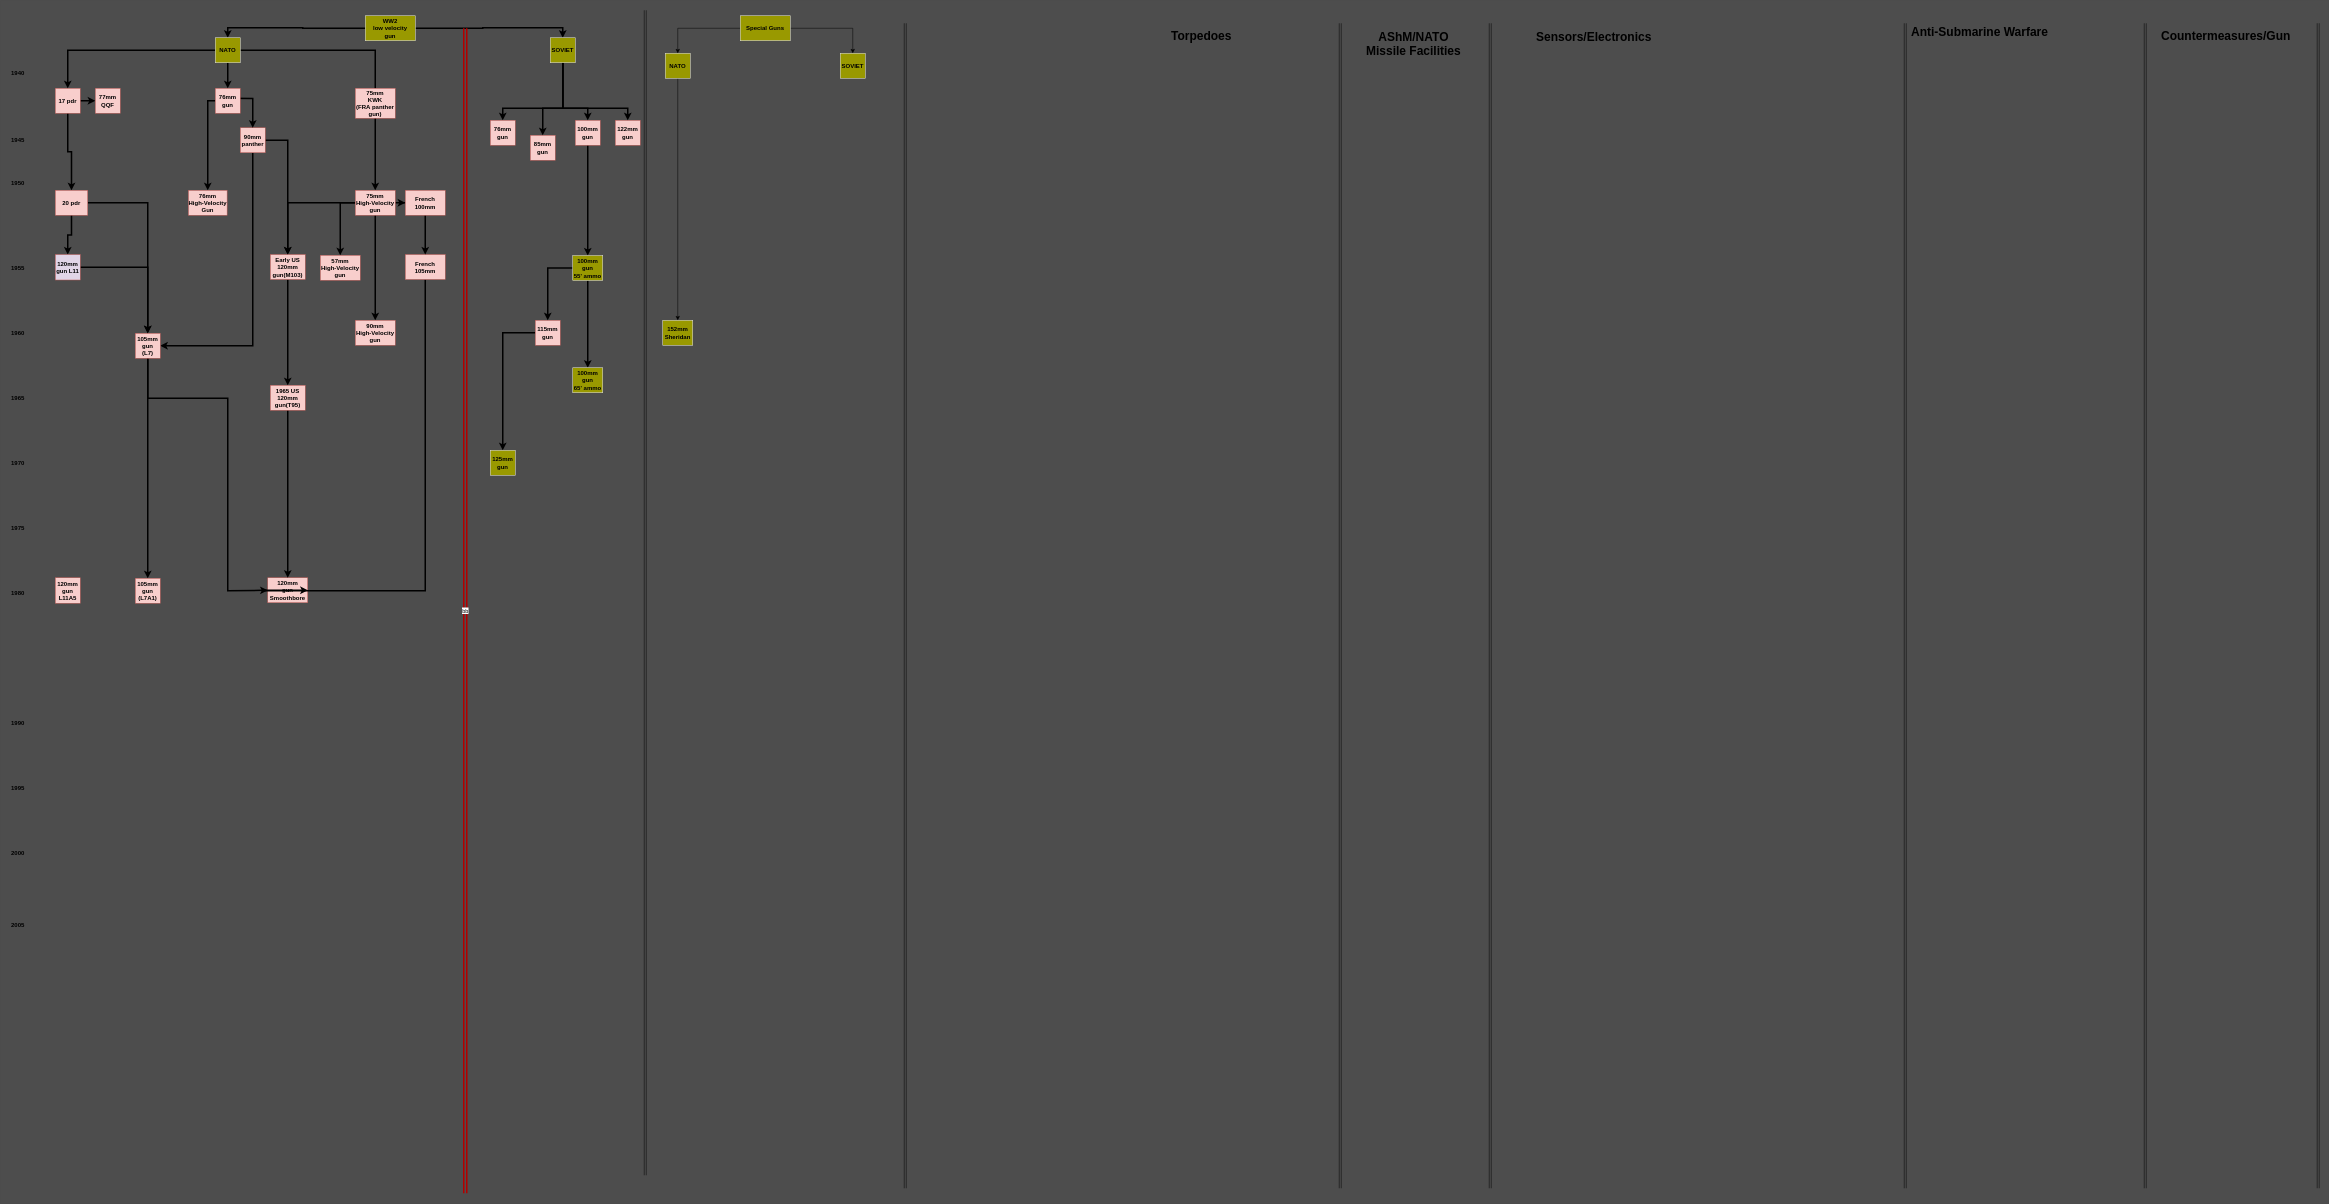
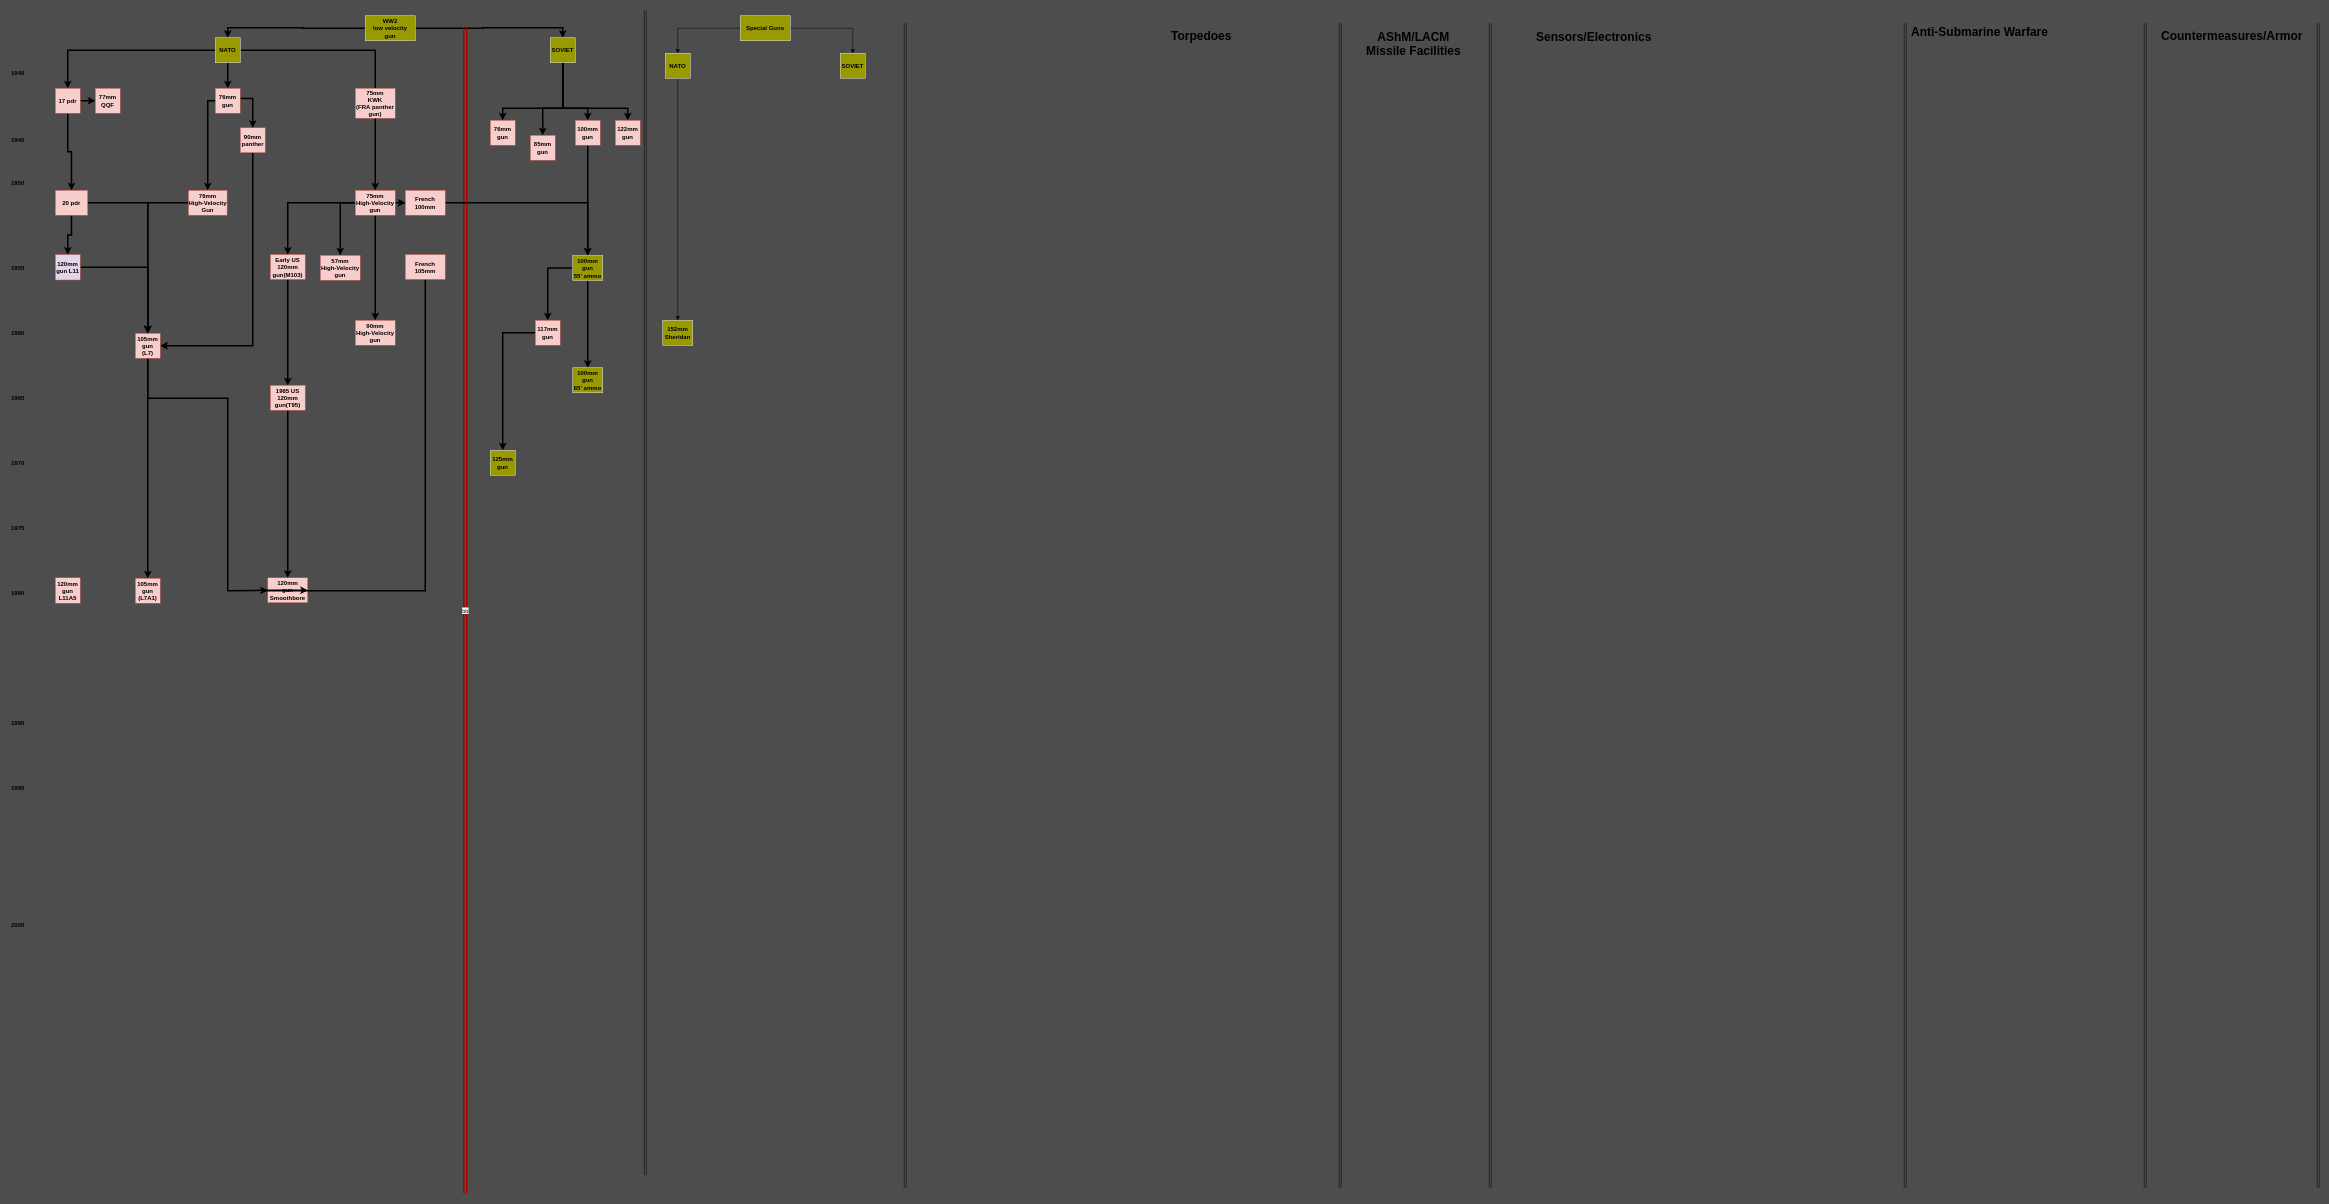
- <mxCell id="15" value="&lt;font style=&quot;font-size: 24px&quot;&gt;&lt;b&gt;Countermeasures/Gun&lt;/b&gt;&lt;/font&gt;" style="text;html=1;resizable=0;points=[];autosize=1;align=left;verticalAlign=top;spacingTop=-4;" parent="1" vertex="1"><mxGeometry x="4320" y="55" width="300" height="20" as="geometry" /></mxCell>
+ <mxCell id="15" value="&lt;font style=&quot;font-size: 24px&quot;&gt;&lt;b&gt;Countermeasures/Armor&lt;/b&gt;&lt;/font&gt;" style="text;html=1;resizable=0;points=[];autosize=1;align=left;verticalAlign=top;spacingTop=-4;" parent="1" vertex="1"><mxGeometry x="4320" y="55" width="300" height="20" as="geometry" /></mxCell>
- <mxCell id="26" value="&lt;div style=&quot;text-align: center&quot;&gt;&lt;b style=&quot;font-size: 24px&quot;&gt;AShM/NATO&lt;br&gt;Missile Facilities&lt;/b&gt;&lt;br&gt;&lt;/div&gt;" style="text;html=1;resizable=0;points=[];autosize=1;align=left;verticalAlign=top;spacingTop=-4;" parent="1" vertex="1"><mxGeometry x="2730" y="56" width="200" height="40" as="geometry" /></mxCell>
+ <mxCell id="26" value="&lt;div style=&quot;text-align: center&quot;&gt;&lt;b style=&quot;font-size: 24px&quot;&gt;AShM/LACM&lt;br&gt;Missile Facilities&lt;/b&gt;&lt;br&gt;&lt;/div&gt;" style="text;html=1;resizable=0;points=[];autosize=1;align=left;verticalAlign=top;spacingTop=-4;" parent="1" vertex="1"><mxGeometry x="2730" y="56" width="200" height="40" as="geometry" /></mxCell>
- <mxCell id="31" style="edgeStyle=orthogonalEdgeStyle;rounded=0;orthogonalLoop=1;jettySize=auto;html=1;entryX=0.5;entryY=0;entryDx=0;entryDy=0;strokeWidth=3;" parent="1" source="33" target="63" edge="1"><mxGeometry relative="1" as="geometry" /></mxCell>
+ <mxCell id="86" style="edgeStyle=orthogonalEdgeStyle;rounded=0;orthogonalLoop=1;jettySize=auto;html=1;strokeWidth=3;" parent="1" source="87" target="38" edge="1"><mxGeometry relative="1" as="geometry" /></mxCell>
- <mxCell id="95" style="edgeStyle=orthogonalEdgeStyle;rounded=0;orthogonalLoop=1;jettySize=auto;html=1;strokeWidth=3;" parent="1" source="96" target="70" edge="1"><mxGeometry relative="1" as="geometry" /></mxCell>
+ <mxCell id="95" style="edgeStyle=orthogonalEdgeStyle;rounded=0;orthogonalLoop=1;jettySize=auto;html=1;strokeWidth=3;" parent="1" source="96" target="84" edge="1"><mxGeometry relative="1" as="geometry" /></mxCell>
- <mxCell id="40" value="115mm&lt;br&gt;gun" style="rounded=0;whiteSpace=wrap;html=1;strokeColor=#b85450;fillColor=#f8cecc;arcSize=6;fontStyle=1" parent="1" vertex="1"><mxGeometry x="1070" y="640" width="50" height="50" as="geometry" /></mxCell>
+ <mxCell id="40" value="117mm&lt;br&gt;gun" style="rounded=0;whiteSpace=wrap;html=1;strokeColor=#b85450;fillColor=#f8cecc;arcSize=6;fontStyle=1" parent="1" vertex="1"><mxGeometry x="1070" y="640" width="50" height="50" as="geometry" /></mxCell>
- <mxCell id="13" value="&lt;b&gt;2000&lt;/b&gt;" style="text;html=1;resizable=0;points=[];autosize=1;align=left;verticalAlign=top;spacingTop=-4;" parent="1" vertex="1"><mxGeometry x="20" y="1695" width="40" height="20" as="geometry" /></mxCell>
